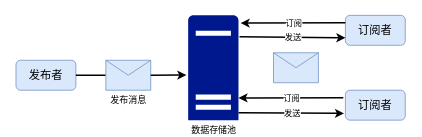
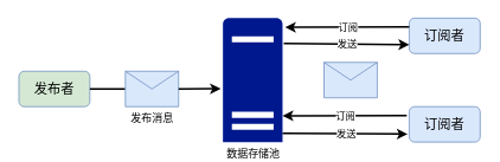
- <mxCell id="2" value="&lt;font style=&quot;font-size: 15px;&quot;&gt;发布者&lt;/font&gt;" style="rounded=1;whiteSpace=wrap;html=1;fillColor=#dae8fc;strokeColor=#6c8ebf;" vertex="1" parent="1"><mxGeometry x="20" y="80" width="80" height="40" as="geometry" /></mxCell>
+ <mxCell id="2" value="&lt;font style=&quot;font-size: 15px;&quot;&gt;发布者&lt;/font&gt;" style="rounded=1;whiteSpace=wrap;html=1;fillColor=#d5e8d4;strokeColor=#6c8ebf;" vertex="1" parent="1"><mxGeometry x="20" y="80" width="80" height="40" as="geometry" /></mxCell>
